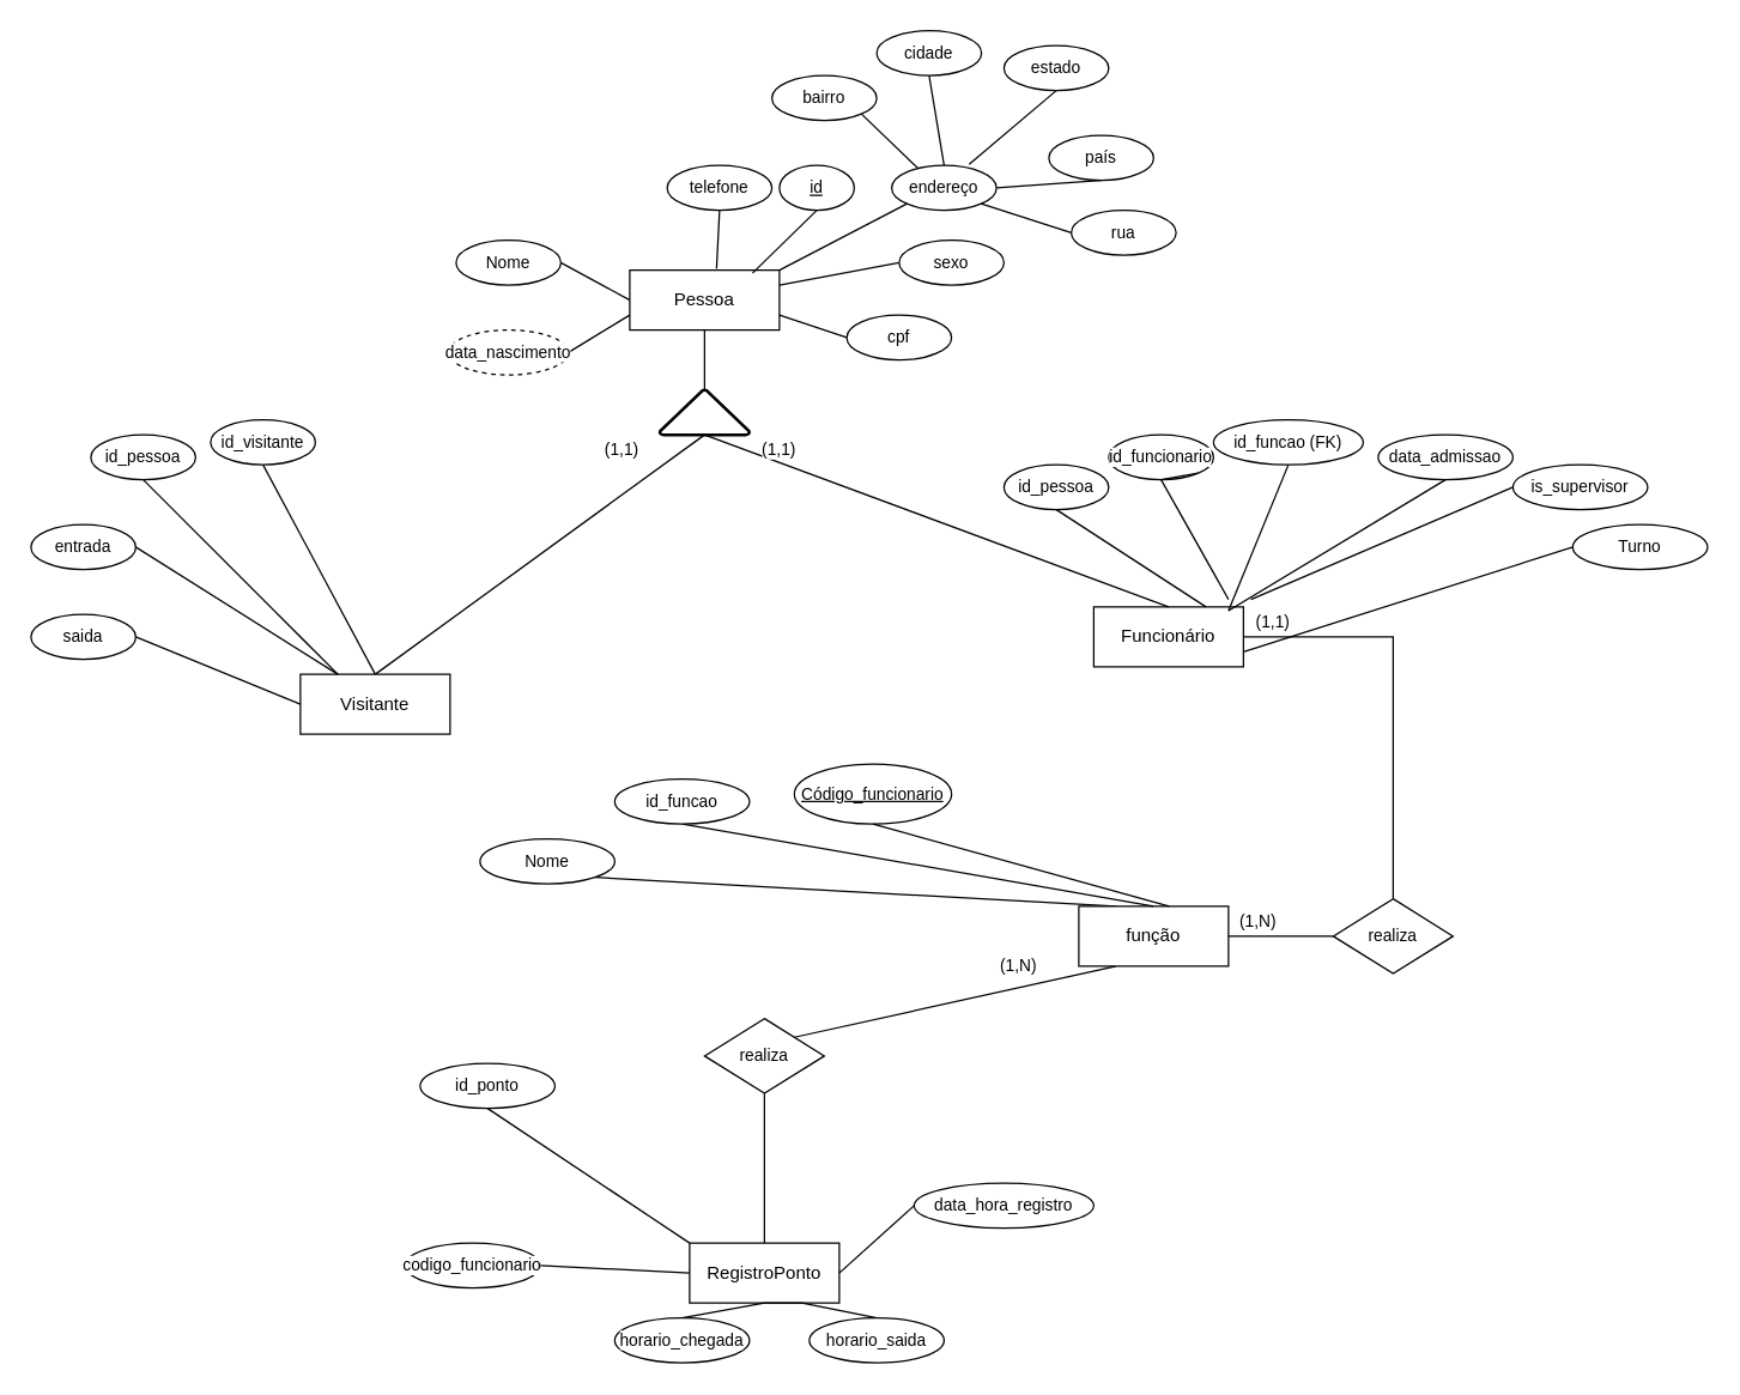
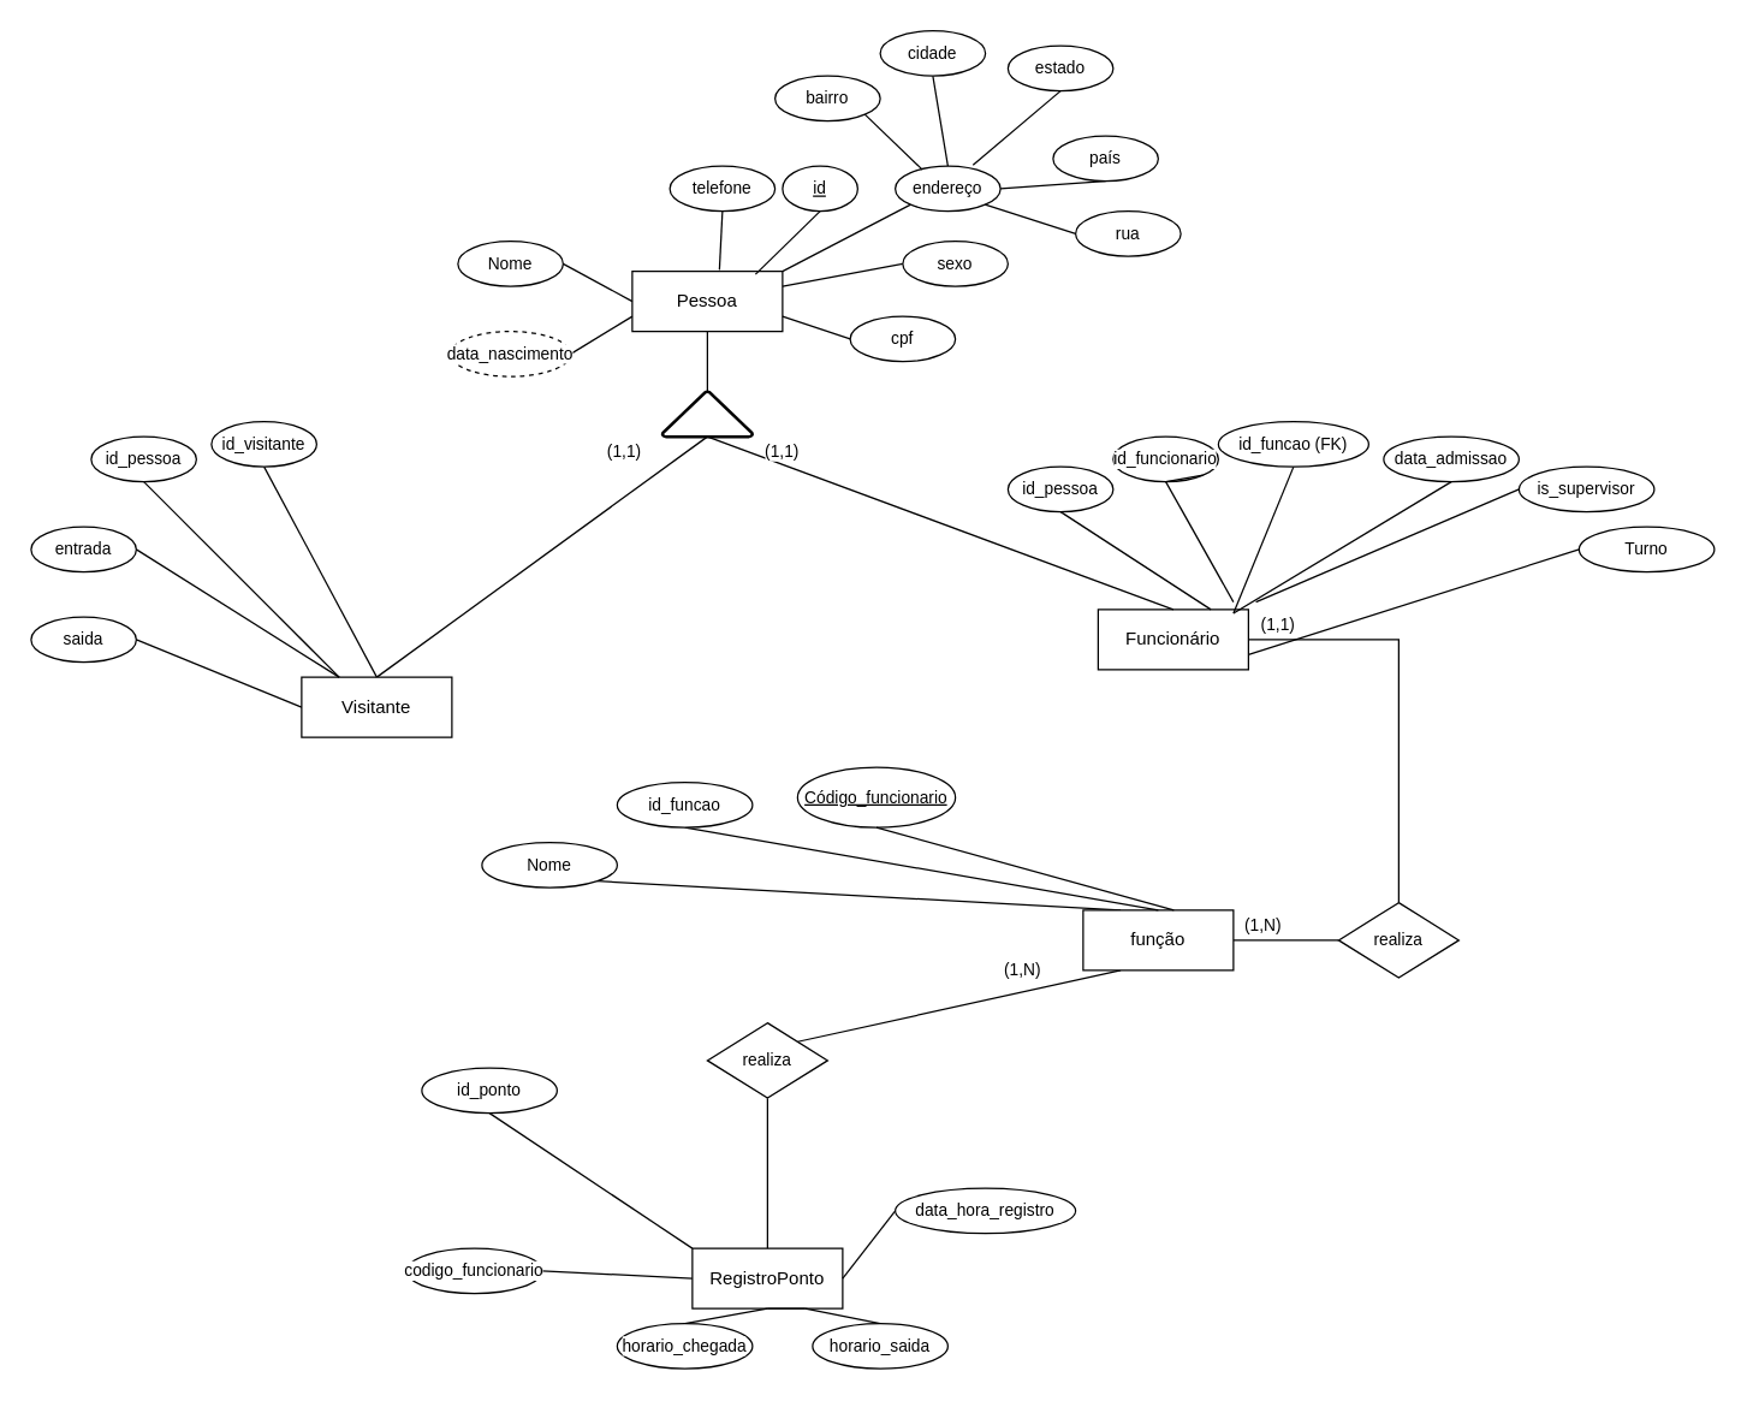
- <mxCell id="72" value="data_hora_registro" style="ellipse;whiteSpace=wrap;html=1;align=center;fontFamily=Helvetica;fontSize=11;fontColor=default;labelBackgroundColor=default;" parent="1" vertex="1"><mxGeometry x="610" y="790" width="120" height="30" as="geometry" /></mxCell>
+ <mxCell id="72" value="data_hora_registro" style="ellipse;whiteSpace=wrap;html=1;align=center;fontFamily=Helvetica;fontSize=11;fontColor=default;labelBackgroundColor=default;" parent="1" vertex="1"><mxGeometry x="595" y="790" width="120" height="30" as="geometry" /></mxCell>
